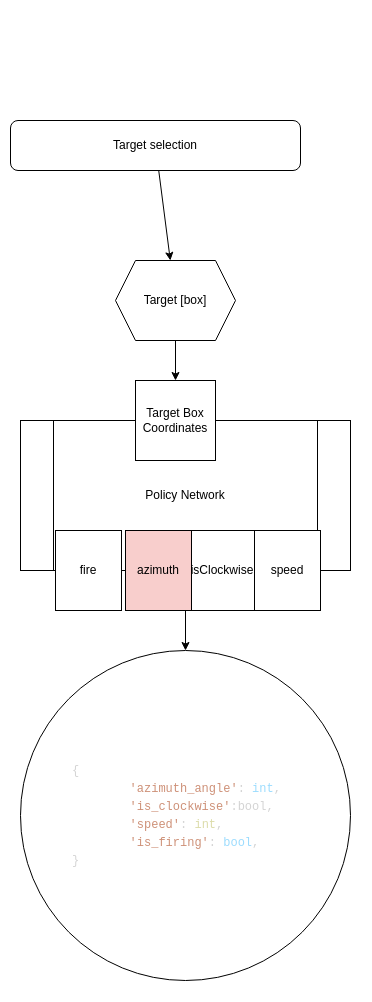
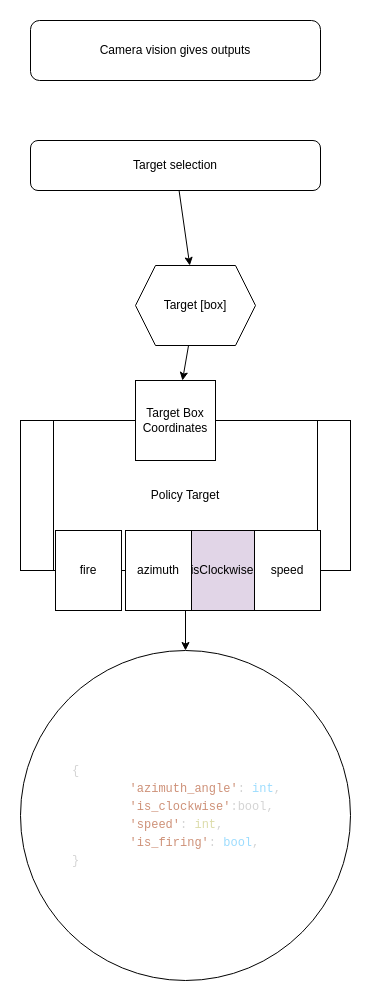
+ <mxCell id="2" value="Camera vision gives outputs" style="rounded=1;whiteSpace=wrap;html=1;" parent="1" vertex="1"><mxGeometry x="30" y="20" width="290" height="60" as="geometry" /></mxCell>
- <mxCell id="4" value="Target selection" style="rounded=1;whiteSpace=wrap;html=1;" parent="1" vertex="1"><mxGeometry x="10" y="120" width="290" height="50" as="geometry" /></mxCell>
+ <mxCell id="4" value="Target selection" style="rounded=1;whiteSpace=wrap;html=1;" parent="1" vertex="1"><mxGeometry x="30" y="140" width="290" height="50" as="geometry" /></mxCell>
- <mxCell id="6" value="Target [box]&lt;br&gt;" style="shape=hexagon;perimeter=hexagonPerimeter2;whiteSpace=wrap;html=1;fixedSize=1;" parent="1" vertex="1"><mxGeometry x="115" y="260" width="120" height="80" as="geometry" /></mxCell>
+ <mxCell id="6" value="Target [box]&lt;br&gt;" style="shape=hexagon;perimeter=hexagonPerimeter2;whiteSpace=wrap;html=1;fixedSize=1;" parent="1" vertex="1"><mxGeometry x="135" y="265" width="120" height="80" as="geometry" /></mxCell>
- <mxCell id="8" value="Policy Network" style="shape=process;whiteSpace=wrap;html=1;backgroundOutline=1;" parent="1" vertex="1"><mxGeometry x="20" y="420" width="330" height="150" as="geometry" /></mxCell>
+ <mxCell id="8" value="Policy Target" style="shape=process;whiteSpace=wrap;html=1;backgroundOutline=1;" parent="1" vertex="1"><mxGeometry x="20" y="420" width="330" height="150" as="geometry" /></mxCell>
- <mxCell id="13" value="azimuth" style="rounded=0;whiteSpace=wrap;html=1;fillColor=#f8cecc;" parent="1" vertex="1"><mxGeometry x="125" y="530" width="66" height="80" as="geometry" /></mxCell>
+ <mxCell id="13" value="azimuth" style="rounded=0;whiteSpace=wrap;html=1;" parent="1" vertex="1"><mxGeometry x="125" y="530" width="66" height="80" as="geometry" /></mxCell>
- <mxCell id="11" value="isClockwise" style="rounded=0;whiteSpace=wrap;html=1;" parent="1" vertex="1"><mxGeometry x="189" y="530" width="66" height="80" as="geometry" /></mxCell>
+ <mxCell id="11" value="isClockwise" style="rounded=0;whiteSpace=wrap;html=1;fillColor=#e1d5e7;" parent="1" vertex="1"><mxGeometry x="189" y="530" width="66" height="80" as="geometry" /></mxCell>
